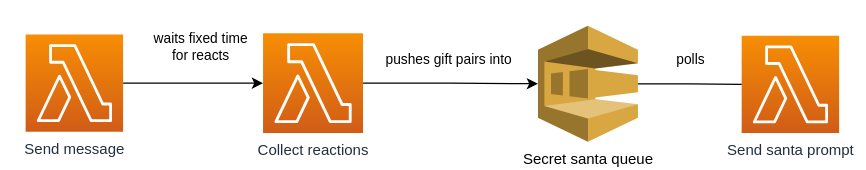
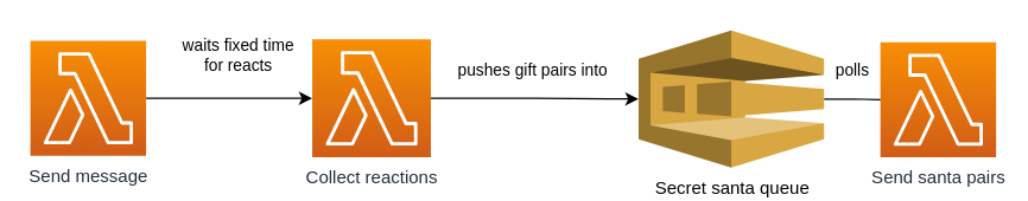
- <mxCell id="8" value="Secret santa queue" style="outlineConnect=0;dashed=0;verticalLabelPosition=bottom;verticalAlign=top;align=center;html=1;shape=mxgraph.aws3.sqs;fillColor=#D9A741;gradientColor=none;" vertex="1" parent="1"><mxGeometry x="430" y="20" width="80" height="93" as="geometry" /></mxCell>
+ <mxCell id="8" value="Secret santa queue" style="outlineConnect=0;dashed=0;verticalLabelPosition=bottom;verticalAlign=top;align=center;html=1;shape=mxgraph.aws3.sqs;fillColor=#D9A741;gradientColor=none;" vertex="1" parent="1"><mxGeometry x="430" y="20" width="125" height="93" as="geometry" /></mxCell>
- <mxCell id="6" value="Send santa prompt" style="points=[[0,0,0],[0.25,0,0],[0.5,0,0],[0.75,0,0],[1,0,0],[0,1,0],[0.25,1,0],[0.5,1,0],[0.75,1,0],[1,1,0],[0,0.25,0],[0,0.5,0],[0,0.75,0],[1,0.25,0],[1,0.5,0],[1,0.75,0]];outlineConnect=0;fontColor=#232F3E;gradientColor=#F78E04;gradientDirection=north;fillColor=#D05C17;strokeColor=#ffffff;dashed=0;verticalLabelPosition=bottom;verticalAlign=top;align=center;html=1;fontSize=12;fontStyle=0;aspect=fixed;shape=mxgraph.aws4.resourceIcon;resIcon=mxgraph.aws4.lambda;" vertex="1" parent="1"><mxGeometry x="593" y="28" width="78" height="78" as="geometry" /></mxCell>
+ <mxCell id="6" value="Send santa pairs" style="points=[[0,0,0],[0.25,0,0],[0.5,0,0],[0.75,0,0],[1,0,0],[0,1,0],[0.25,1,0],[0.5,1,0],[0.75,1,0],[1,1,0],[0,0.25,0],[0,0.5,0],[0,0.75,0],[1,0.25,0],[1,0.5,0],[1,0.75,0]];outlineConnect=0;fontColor=#232F3E;gradientColor=#F78E04;gradientDirection=north;fillColor=#D05C17;strokeColor=#ffffff;dashed=0;verticalLabelPosition=bottom;verticalAlign=top;align=center;html=1;fontSize=12;fontStyle=0;aspect=fixed;shape=mxgraph.aws4.resourceIcon;resIcon=mxgraph.aws4.lambda;" vertex="1" parent="1"><mxGeometry x="593" y="28" width="78" height="78" as="geometry" /></mxCell>
